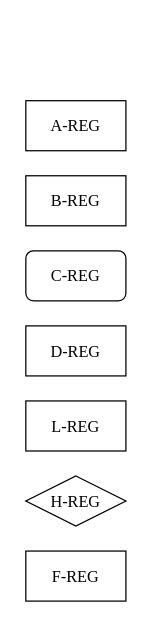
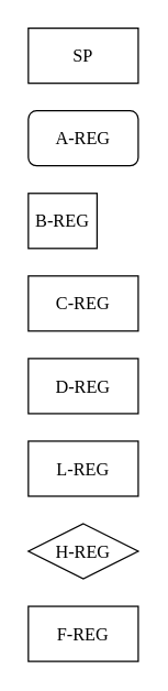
+ <mxCell id="6" value="SP" style="rounded=0;whiteSpace=wrap;html=1;fontFamily=jetbrains mono;fontSize=13;" vertex="1" parent="1"><mxGeometry x="20" y="20" width="80" height="40" as="geometry" /></mxCell>
- <mxCell id="2" value="A-REG" style="rounded=0;whiteSpace=wrap;html=1;fontFamily=jetbrains mono;fontSize=13;" vertex="1" parent="1"><mxGeometry x="20" y="80" width="80" height="40" as="geometry" /></mxCell>
+ <mxCell id="2" value="A-REG" style="whiteSpace=wrap;html=1;fontFamily=jetbrains mono;fontSize=13;rounded=1;" vertex="1" parent="1"><mxGeometry x="20" y="80" width="80" height="40" as="geometry" /></mxCell>
- <mxCell id="3" value="B-REG" style="rounded=0;whiteSpace=wrap;html=1;fontFamily=jetbrains mono;fontSize=13;" vertex="1" parent="1"><mxGeometry x="20" y="140" width="80" height="40" as="geometry" /></mxCell>
+ <mxCell id="3" value="B-REG" style="rounded=0;whiteSpace=wrap;html=1;fontFamily=jetbrains mono;fontSize=13;" vertex="1" parent="1"><mxGeometry x="20" y="140" width="50" height="40" as="geometry" /></mxCell>
- <mxCell id="4" value="C-REG" style="whiteSpace=wrap;html=1;fontFamily=jetbrains mono;fontSize=13;rounded=1;" vertex="1" parent="1"><mxGeometry x="20" y="200" width="80" height="40" as="geometry" /></mxCell>
+ <mxCell id="4" value="C-REG" style="rounded=0;whiteSpace=wrap;html=1;fontFamily=jetbrains mono;fontSize=13;" vertex="1" parent="1"><mxGeometry x="20" y="200" width="80" height="40" as="geometry" /></mxCell>
